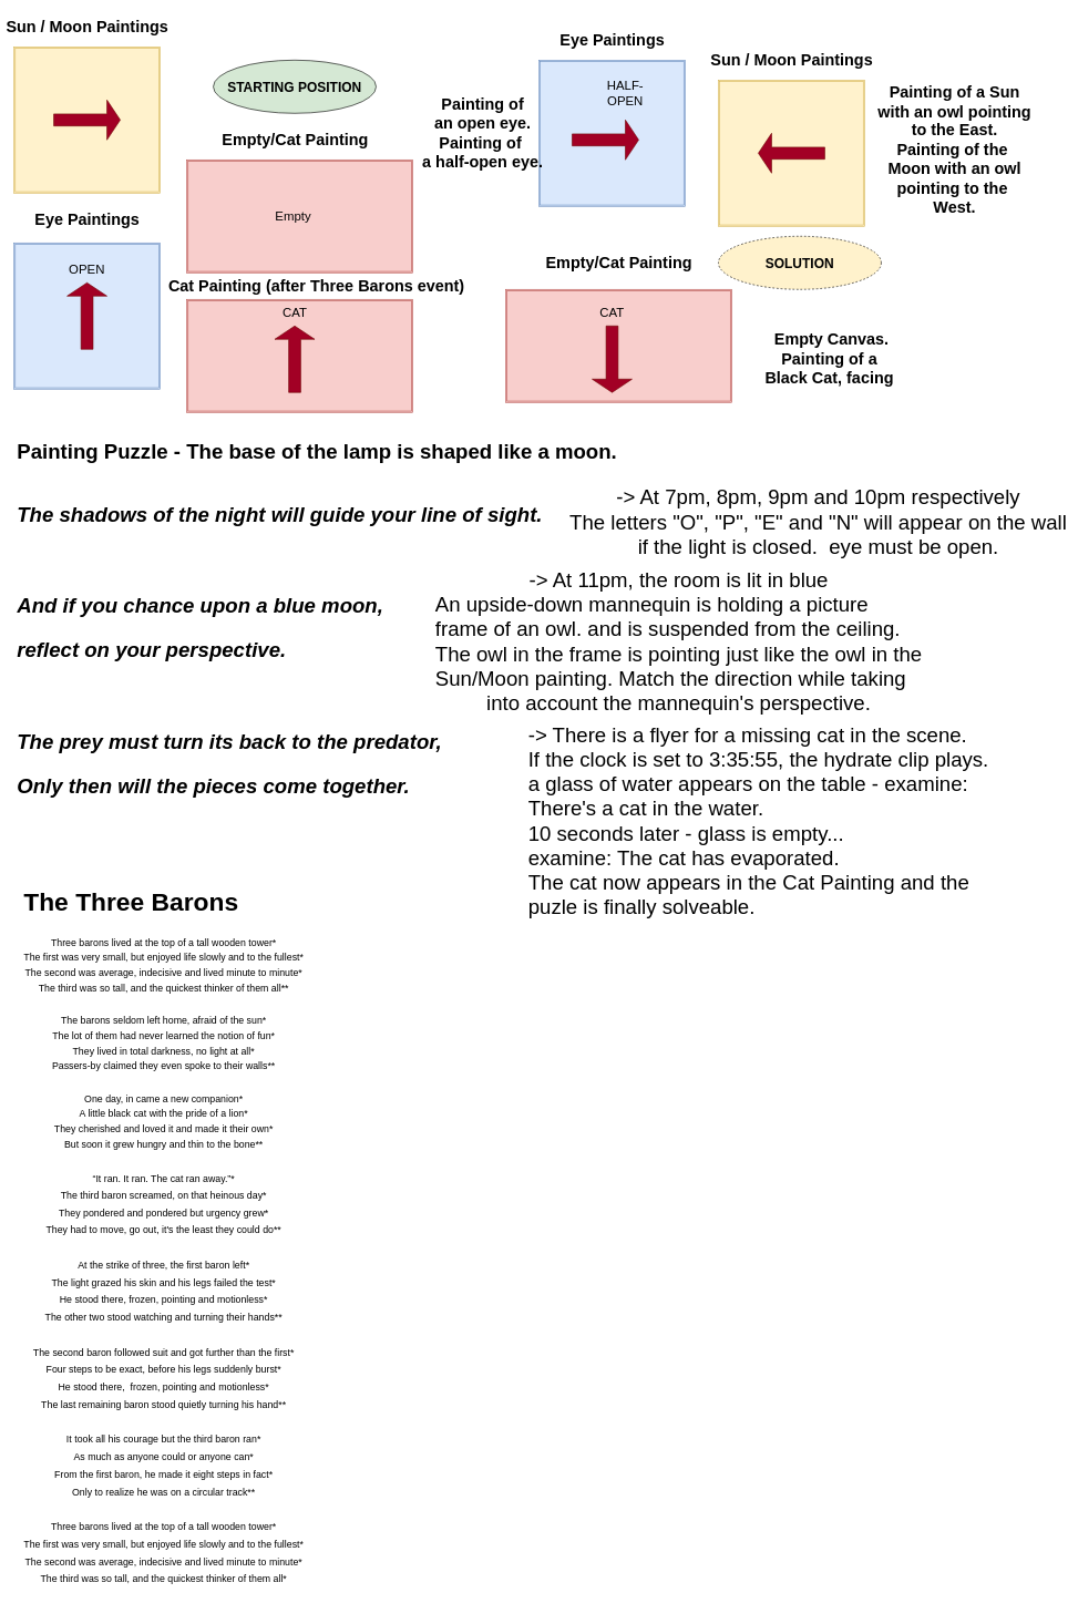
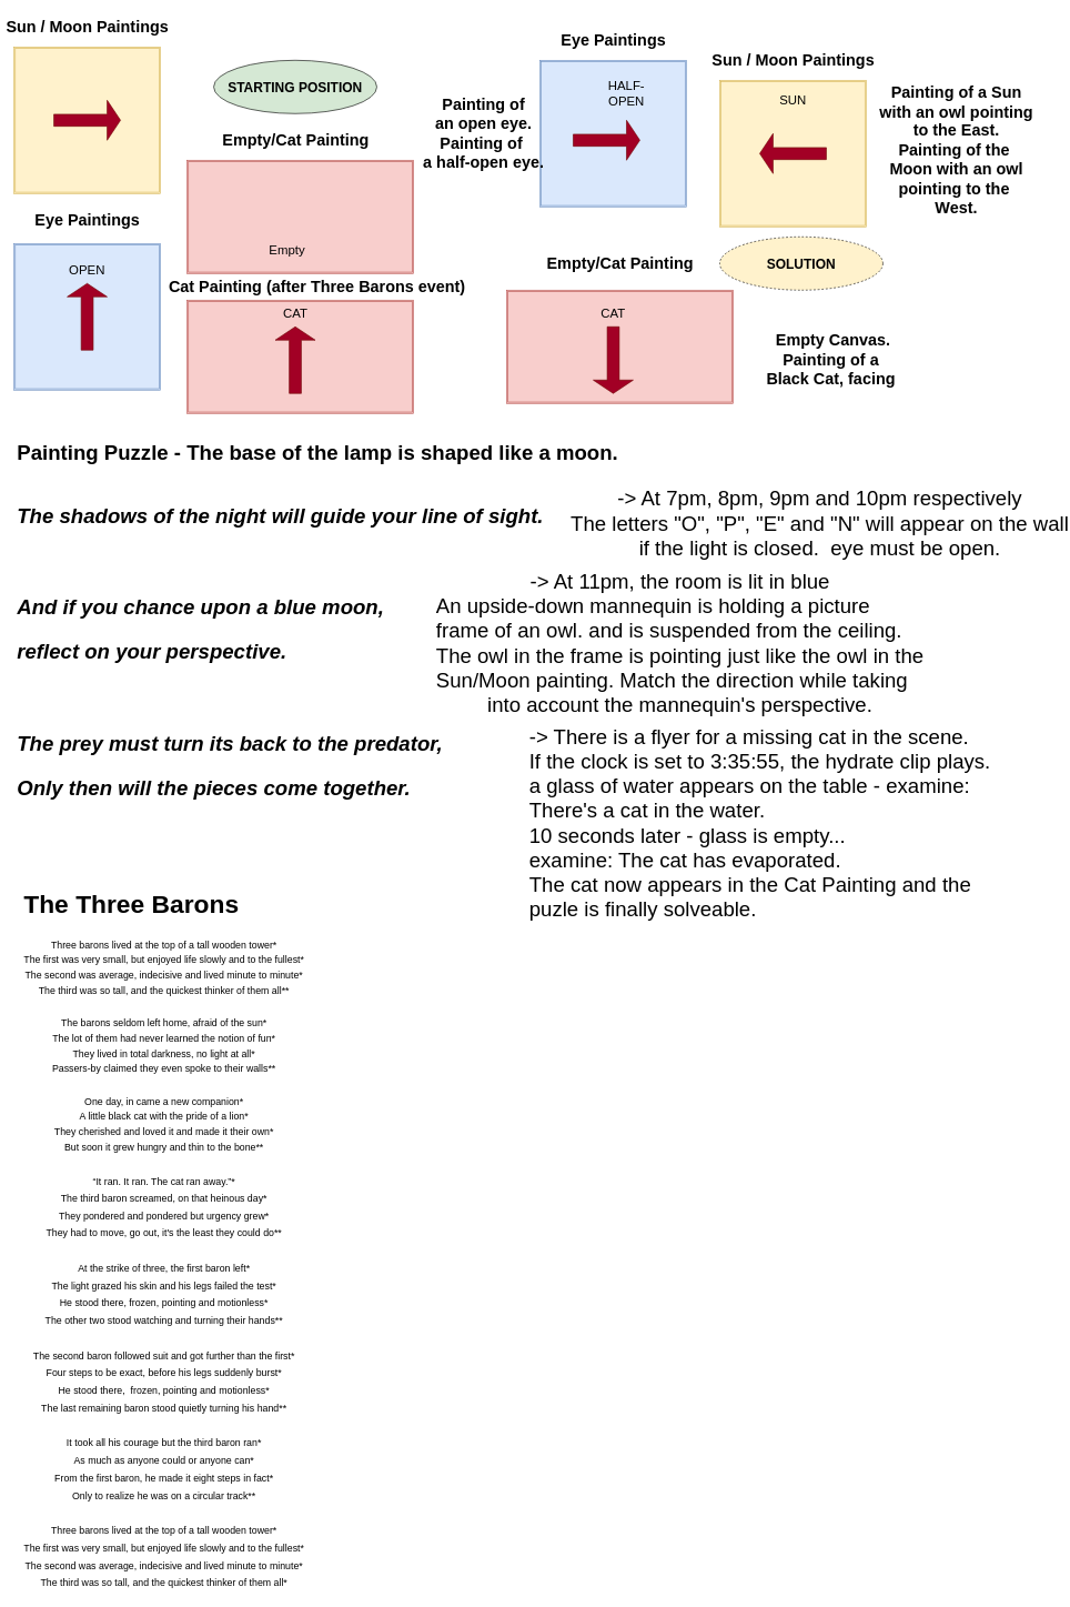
+ <mxCell id="22" value="SUN" style="text;html=1;strokeColor=none;fillColor=none;align=center;verticalAlign=middle;whiteSpace=wrap;rounded=0;dashed=1;fontSize=19;" parent="1" vertex="1"><mxGeometry x="1170" y="140" width="40" height="20" as="geometry" /></mxCell>
- <mxCell id="23" value="Empty&amp;nbsp;" style="text;html=1;strokeColor=none;fillColor=none;align=center;verticalAlign=middle;whiteSpace=wrap;rounded=0;dashed=1;fontSize=19;" parent="1" vertex="1"><mxGeometry x="422.5" y="315" width="40" height="20" as="geometry" /></mxCell>
+ <mxCell id="23" value="Empty&amp;nbsp;" style="text;html=1;strokeColor=none;fillColor=none;align=center;verticalAlign=middle;whiteSpace=wrap;rounded=0;dashed=1;fontSize=19;" parent="1" vertex="1"><mxGeometry x="412.5" y="365" width="40" height="20" as="geometry" /></mxCell>
